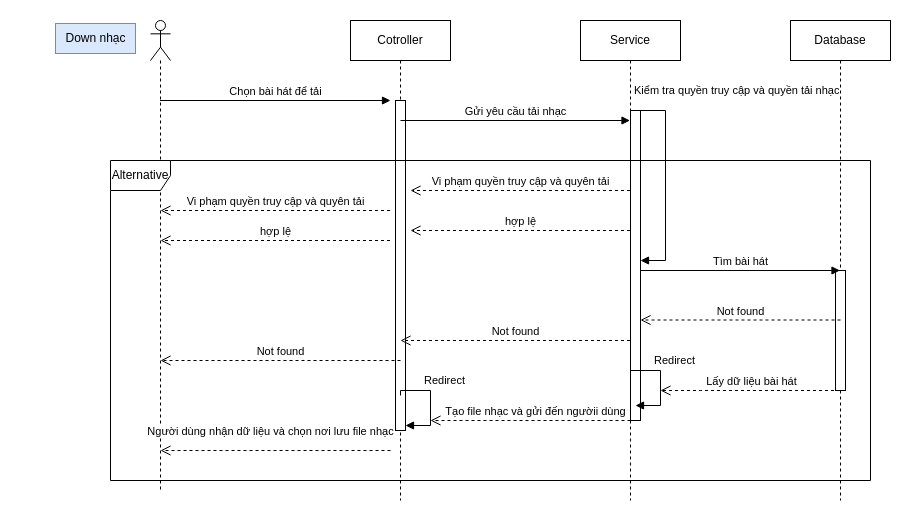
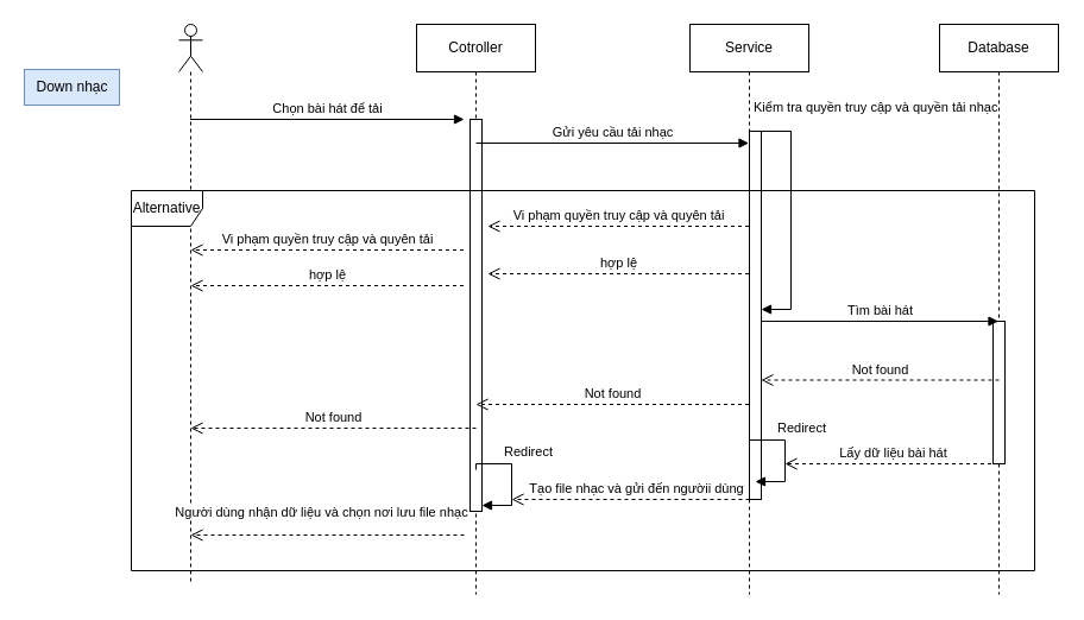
- <mxCell id="22" value="Down nhạc" style="text;html=1;align=center;verticalAlign=middle;resizable=0;points=[];autosize=1;strokeColor=#6c8ebf;fillColor=#dae8fc;" parent="1" vertex="1"><mxGeometry x="55" y="23" width="80" height="30" as="geometry" /></mxCell>
+ <mxCell id="22" value="Down nhạc" style="text;html=1;align=center;verticalAlign=middle;resizable=0;points=[];autosize=1;strokeColor=#6c8ebf;fillColor=#dae8fc;" parent="1" vertex="1"><mxGeometry x="20" y="58" width="80" height="30" as="geometry" /></mxCell>
